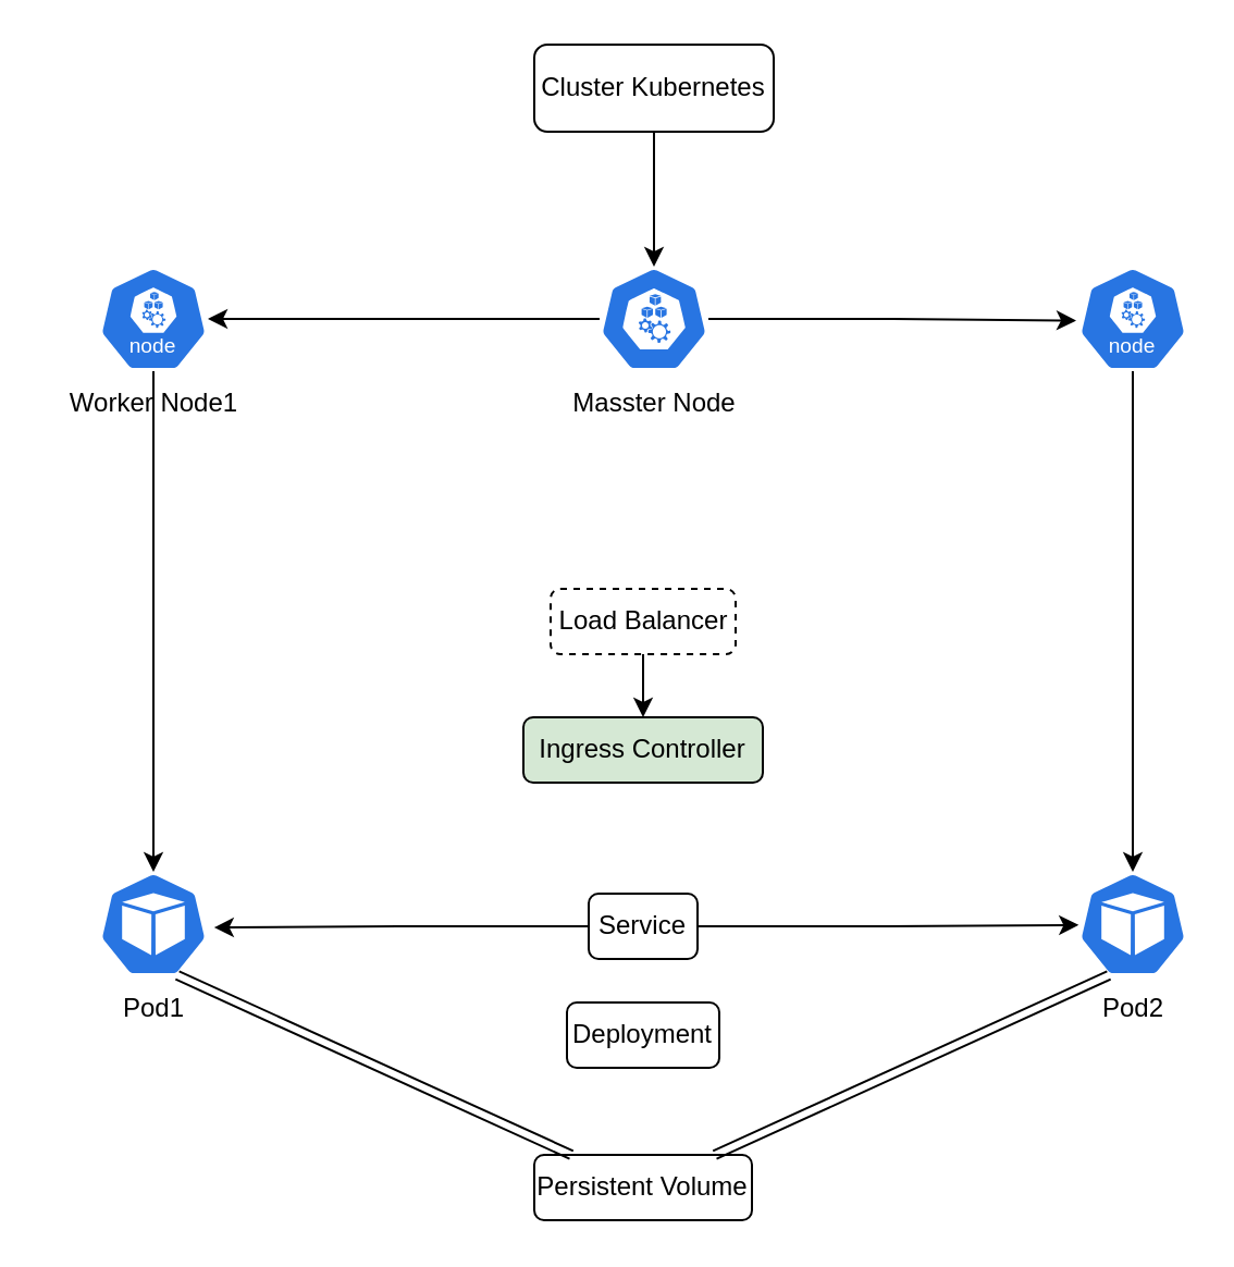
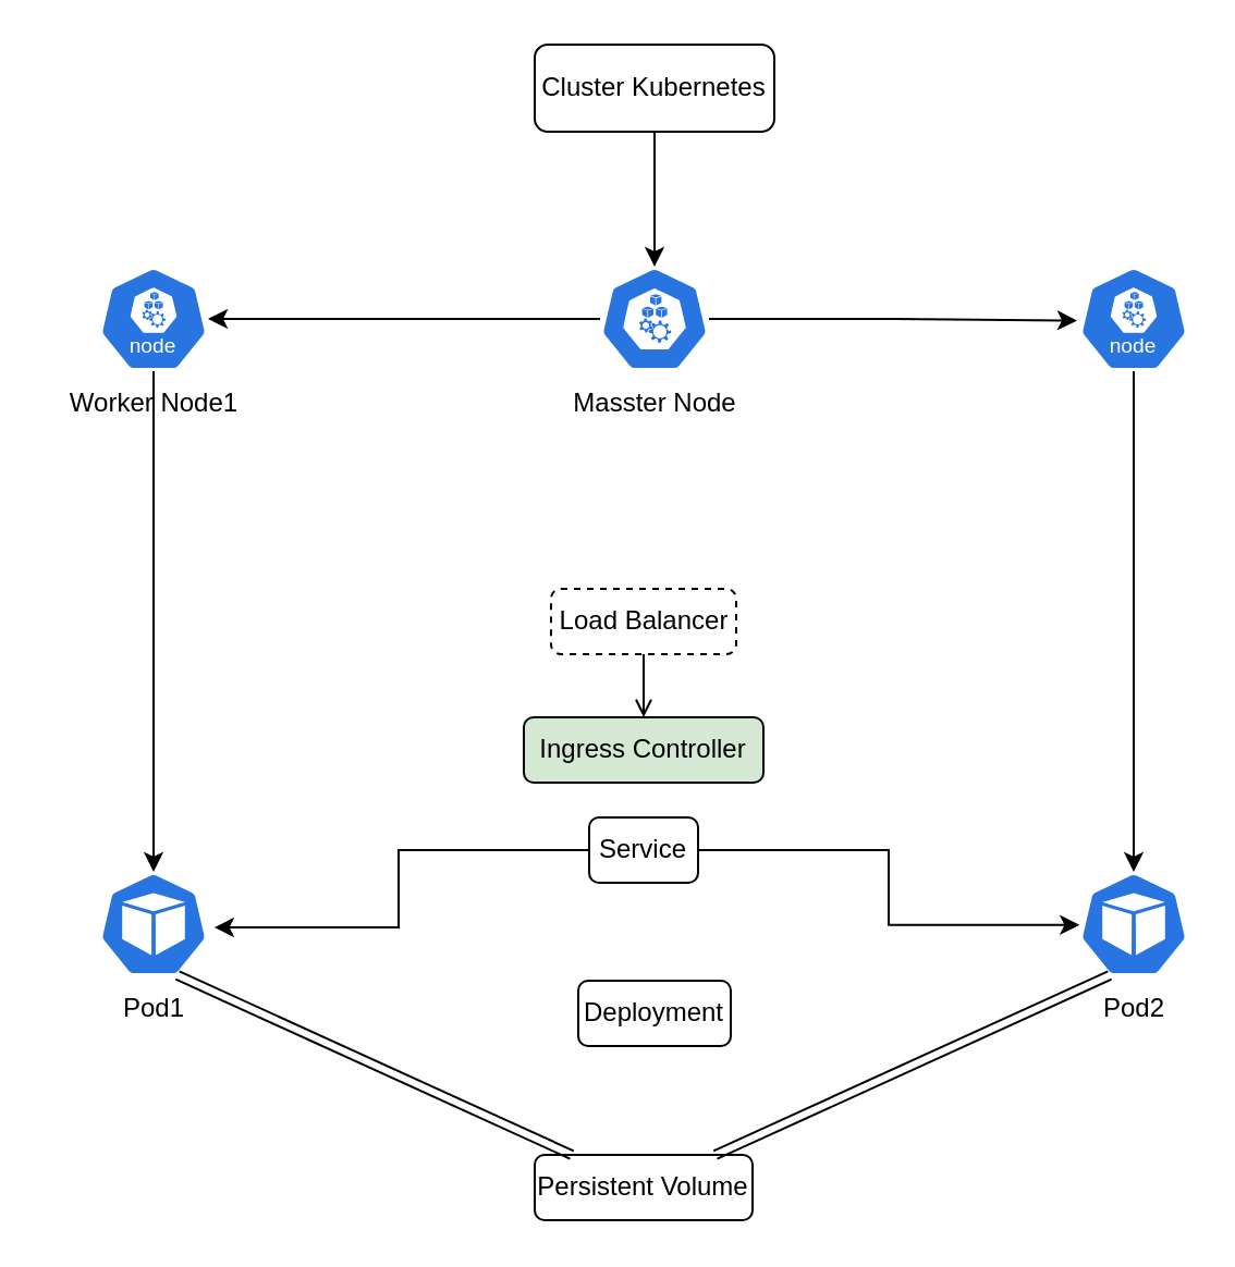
- <mxCell id="23" style="edgeStyle=none;rounded=0;orthogonalLoop=1;jettySize=auto;html=1;entryX=0.5;entryY=0;entryDx=0;entryDy=0;" edge="1" parent="1" source="24" target="17"><mxGeometry relative="1" as="geometry" /></mxCell>
+ <mxCell id="23" style="edgeStyle=none;rounded=0;orthogonalLoop=1;jettySize=auto;html=1;entryX=0.5;entryY=0;entryDx=0;entryDy=0;endArrow=open;" edge="1" parent="1" source="24" target="17"><mxGeometry relative="1" as="geometry" /></mxCell>
- <mxCell id="18" value="Service" style="rounded=1;whiteSpace=wrap;html=1;" vertex="1" parent="1"><mxGeometry x="270" y="410" width="50" height="30" as="geometry" /></mxCell>
+ <mxCell id="18" value="Service" style="rounded=1;whiteSpace=wrap;html=1;" vertex="1" parent="1"><mxGeometry x="270" y="375" width="50" height="30" as="geometry" /></mxCell>
- <mxCell id="19" value="Deployment" style="rounded=1;whiteSpace=wrap;html=1;" vertex="1" parent="1"><mxGeometry x="260" y="460" width="70" height="30" as="geometry" /></mxCell>
+ <mxCell id="19" value="Deployment" style="rounded=1;whiteSpace=wrap;html=1;" vertex="1" parent="1"><mxGeometry x="265" y="450" width="70" height="30" as="geometry" /></mxCell>
